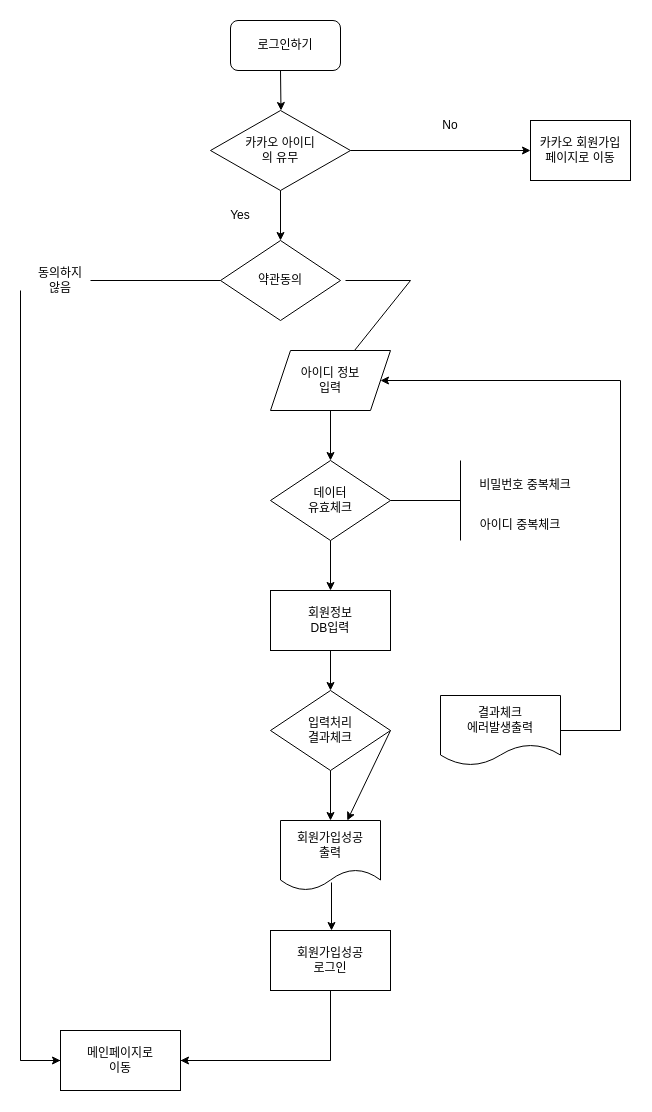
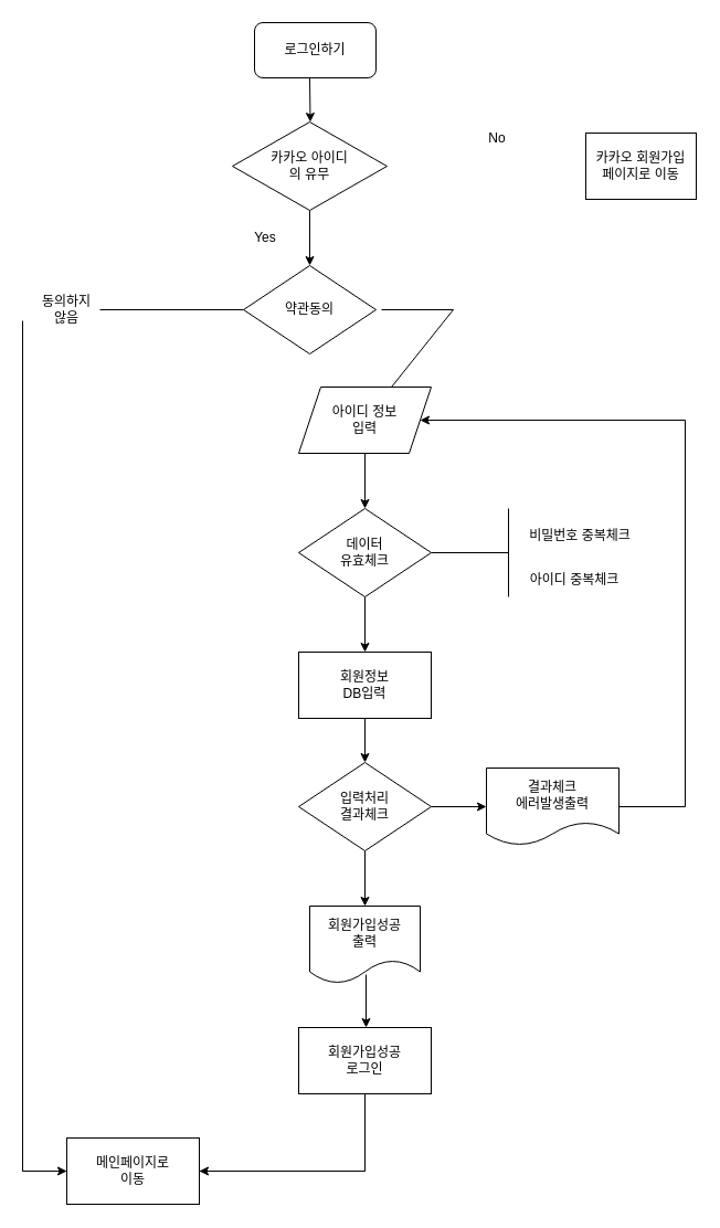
- <mxCell id="40" value="" style="endArrow=classic;html=1;rounded=0;exitX=1;exitY=0.5;exitDx=0;exitDy=0;entryX=0;entryY=0.5;entryDx=0;entryDy=0;" edge="1" parent="1" source="37" target="41"><mxGeometry width="50" height="50" relative="1" as="geometry"><mxPoint x="290" y="310" as="sourcePoint" /><mxPoint x="430" y="150" as="targetPoint" /></mxGeometry></mxCell>
- <mxCell id="32" value="" style="endArrow=classic;html=1;rounded=0;exitX=1;exitY=0.5;exitDx=0;exitDy=0;" edge="1" parent="1" source="14" target="16"><mxGeometry width="50" height="50" relative="1" as="geometry"><mxPoint x="290" y="800" as="sourcePoint" /><mxPoint x="460" y="730" as="targetPoint" /></mxGeometry></mxCell>
+ <mxCell id="32" value="" style="endArrow=classic;html=1;rounded=0;exitX=1;exitY=0.5;exitDx=0;exitDy=0;" edge="1" parent="1" source="14" target="33"><mxGeometry width="50" height="50" relative="1" as="geometry"><mxPoint x="290" y="800" as="sourcePoint" /><mxPoint x="460" y="730" as="targetPoint" /></mxGeometry></mxCell>
